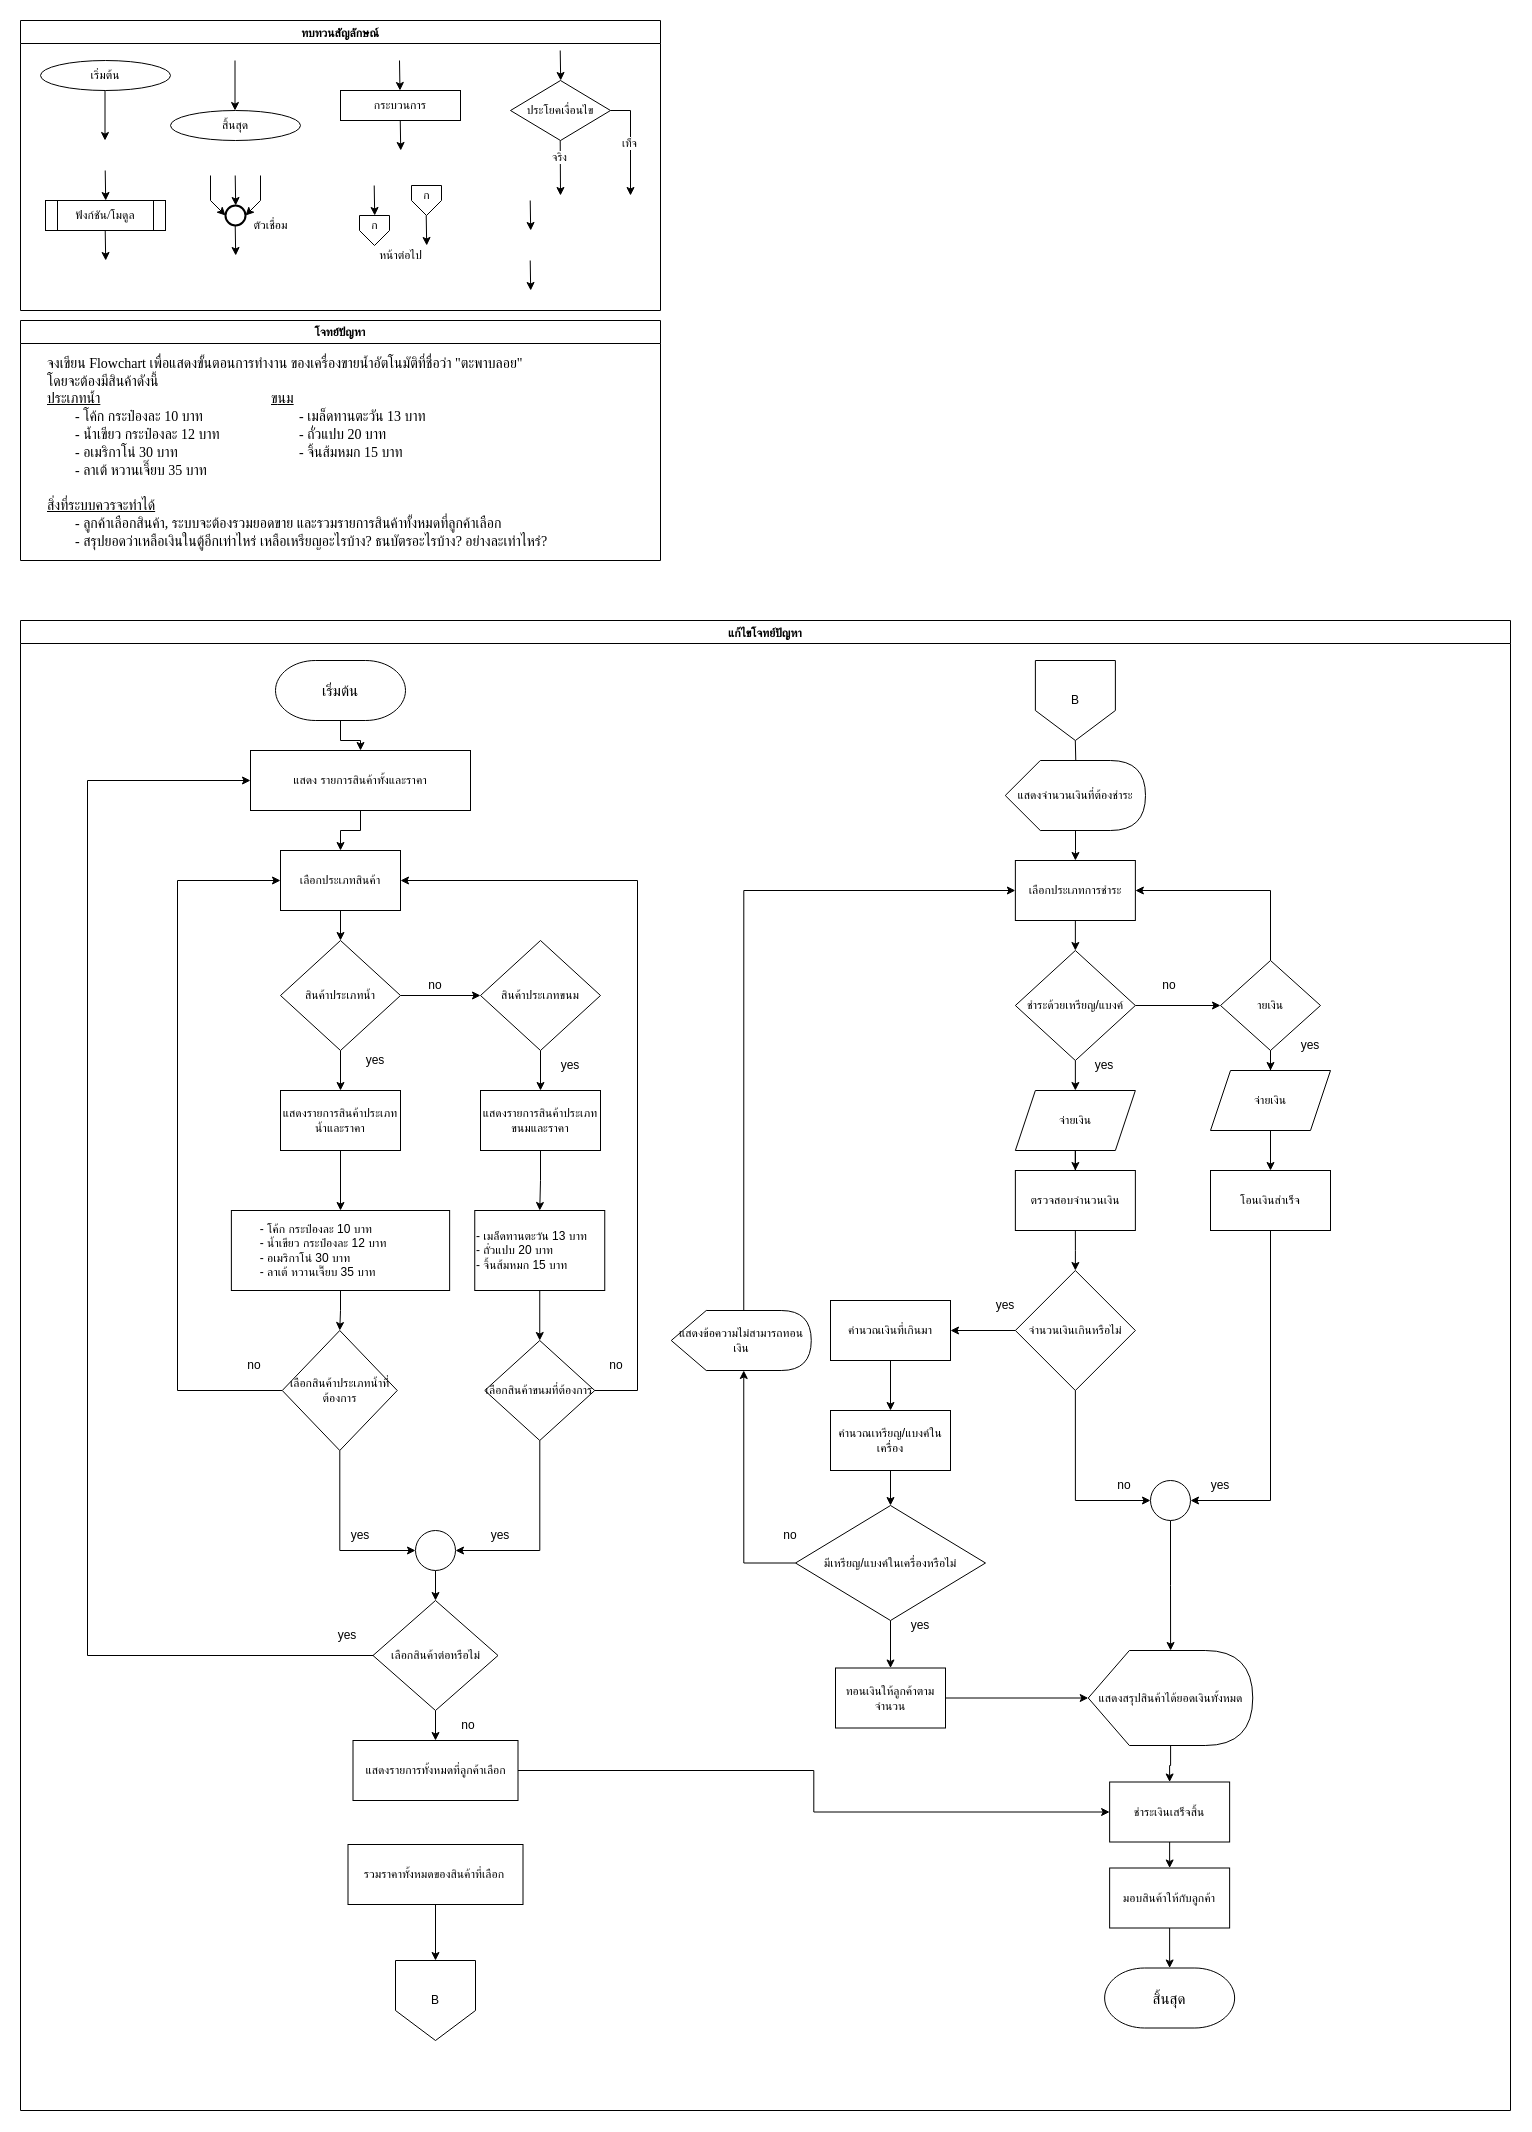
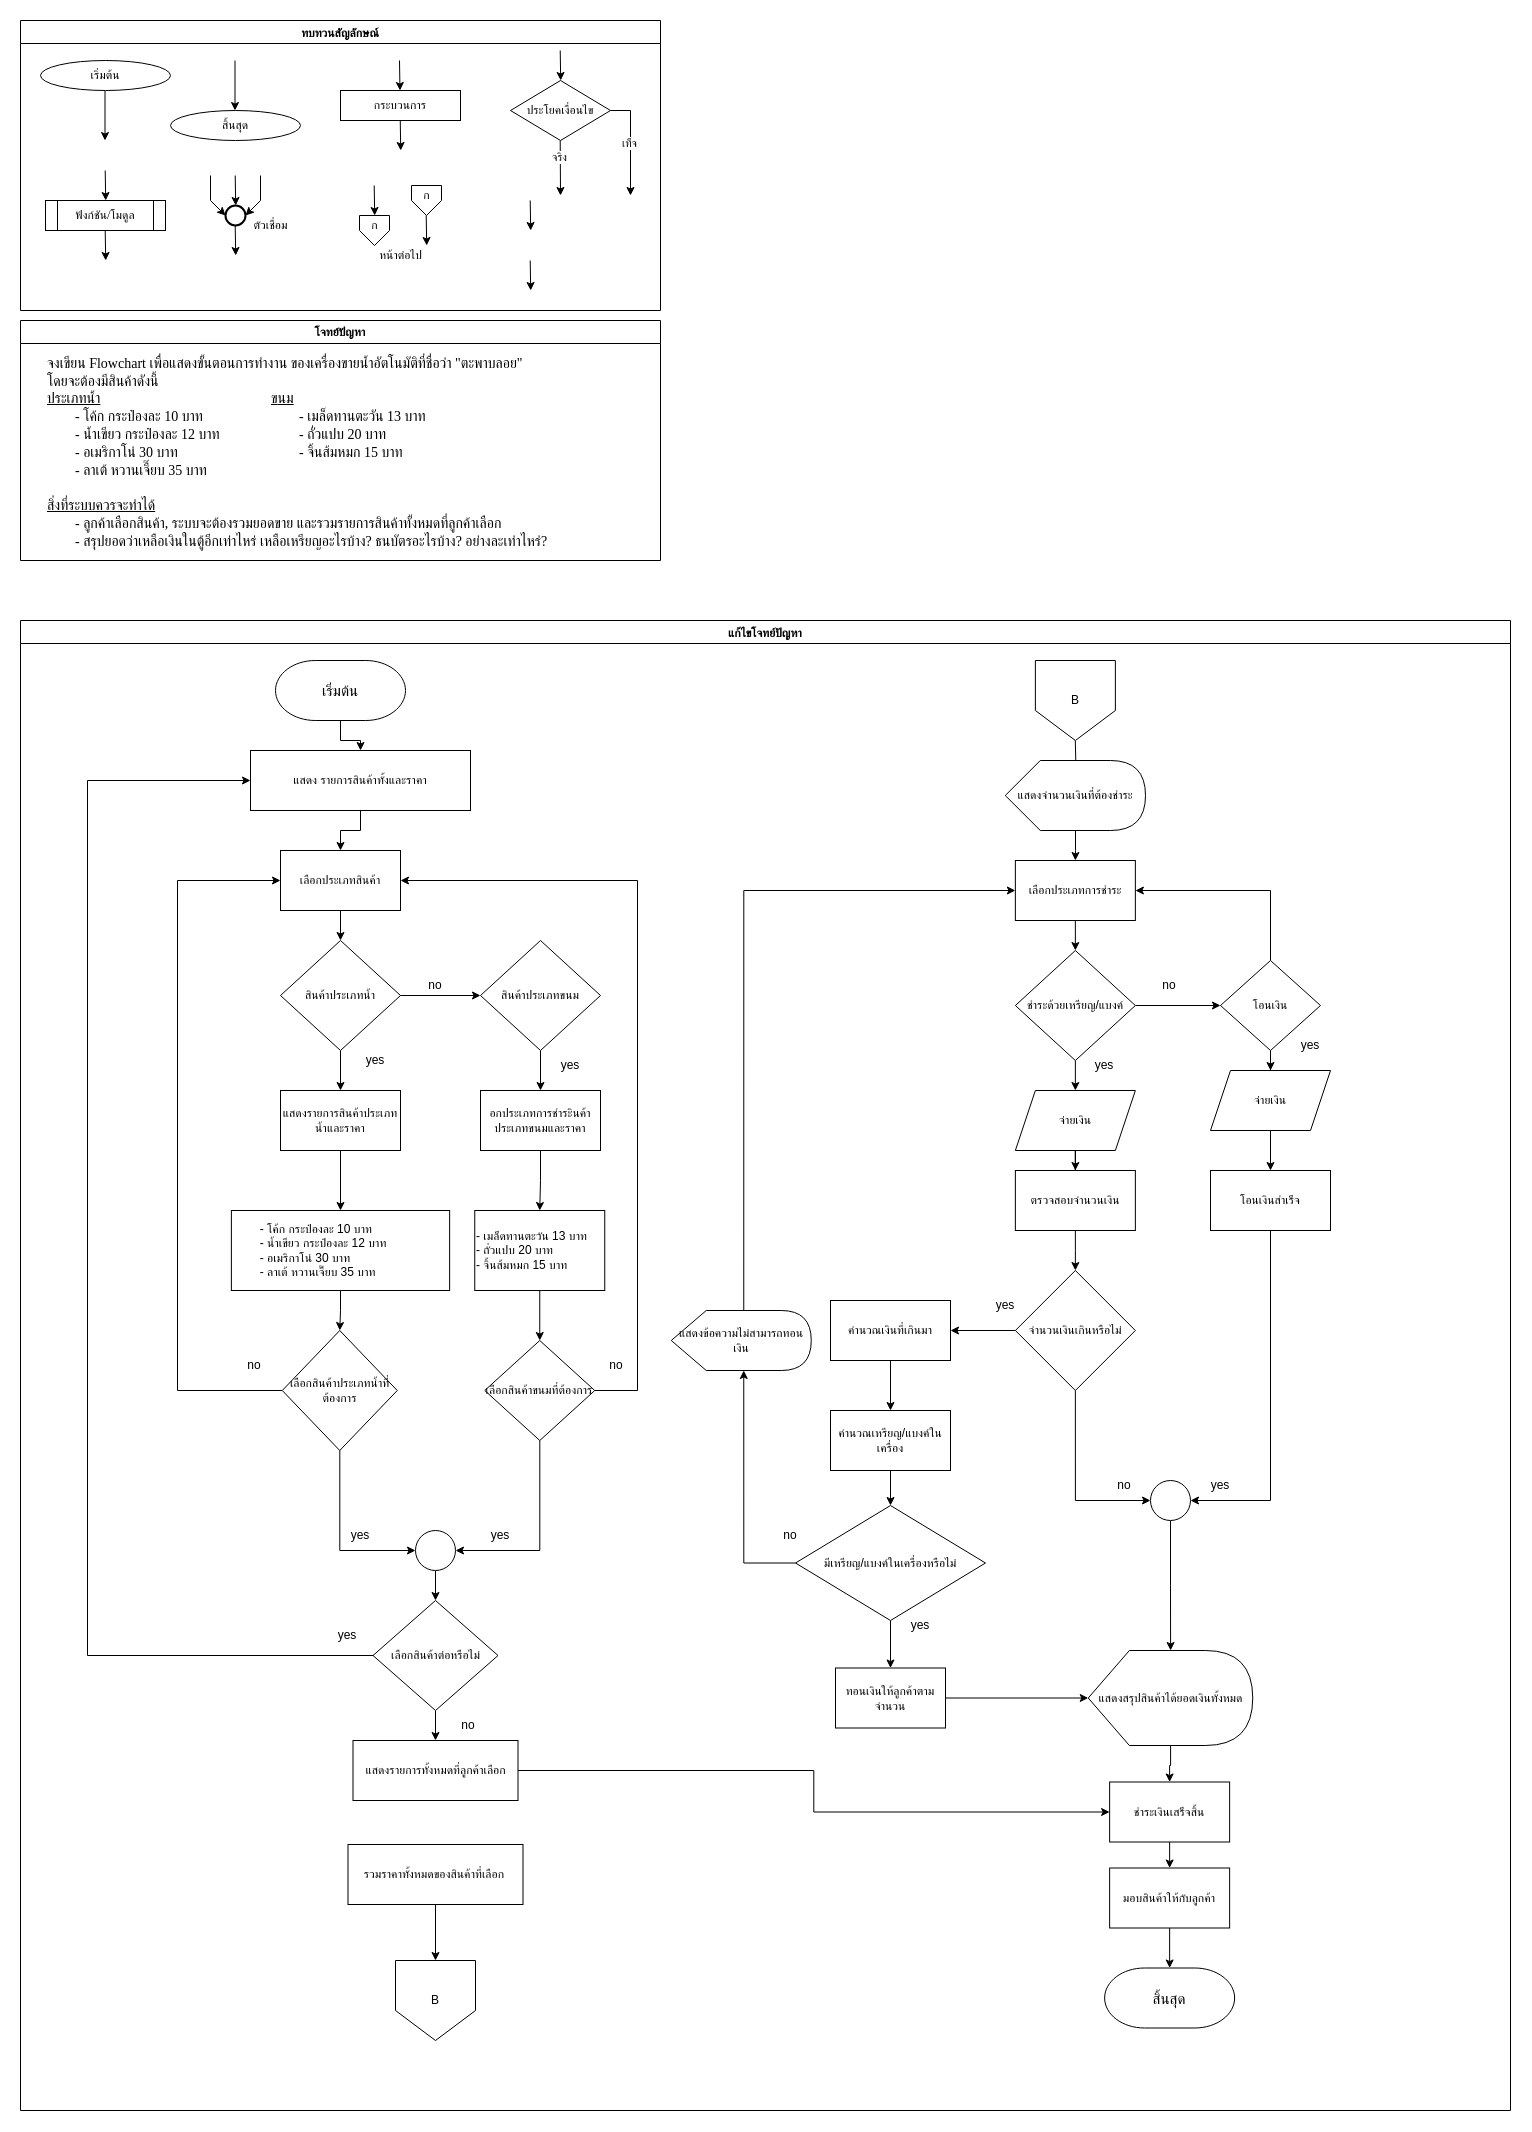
- <mxCell id="91" value="ายเงิน" style="rhombus;whiteSpace=wrap;html=1;" vertex="1" parent="34"><mxGeometry x="1200" y="340" width="100" height="90" as="geometry" /></mxCell>
+ <mxCell id="91" value="โอนเงิน" style="rhombus;whiteSpace=wrap;html=1;" vertex="1" parent="34"><mxGeometry x="1200" y="340" width="100" height="90" as="geometry" /></mxCell>
- <mxCell id="53" value="แสดงรายการสินค้าประเภทขนมและราคา" style="whiteSpace=wrap;html=1;" parent="34" vertex="1"><mxGeometry x="460" y="470" width="120" height="60" as="geometry" /></mxCell>
+ <mxCell id="53" value="อกประเภทการชำระินค้าประเภทขนมและราคา" style="whiteSpace=wrap;html=1;" parent="34" vertex="1"><mxGeometry x="460" y="470" width="120" height="60" as="geometry" /></mxCell>
